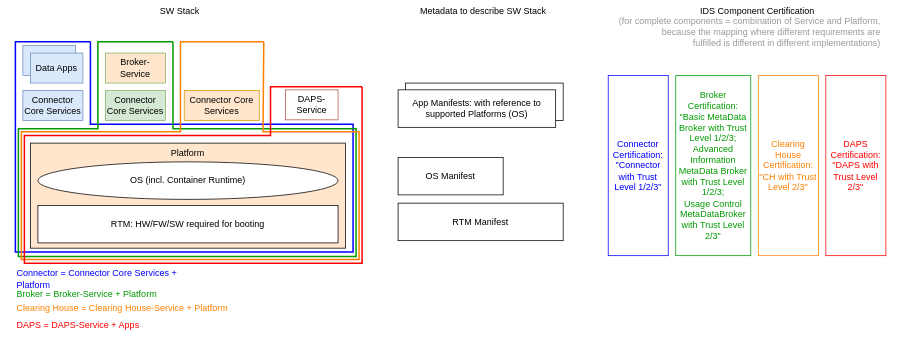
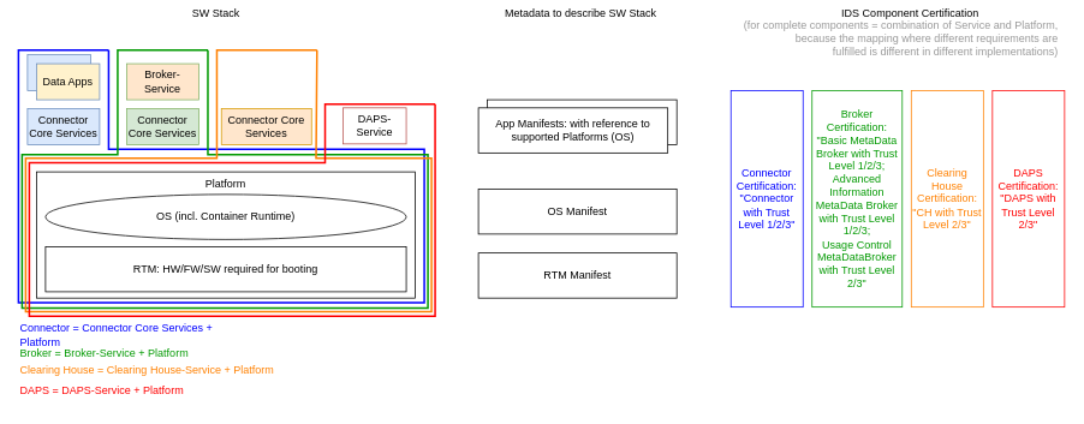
- <mxCell id="27" value="Data Apps" style="rounded=0;whiteSpace=wrap;html=1;fillColor=#dae8fc;strokeColor=#6c8ebf;" parent="1" vertex="1"><mxGeometry x="40" y="70" width="70" height="40" as="geometry" /></mxCell>
+ <mxCell id="27" value="Data Apps" style="rounded=0;whiteSpace=wrap;html=1;fillColor=#fff2cc;strokeColor=#6c8ebf;" parent="1" vertex="1"><mxGeometry x="40" y="70" width="70" height="40" as="geometry" /></mxCell>
- <mxCell id="3" value="Platform" style="rounded=0;whiteSpace=wrap;html=1;verticalAlign=top;fillColor=#ffe6cc;" parent="1" vertex="1"><mxGeometry x="40" y="190" width="420" height="140" as="geometry" /></mxCell>
+ <mxCell id="3" value="Platform" style="rounded=0;whiteSpace=wrap;html=1;verticalAlign=top;" parent="1" vertex="1"><mxGeometry x="40" y="190" width="420" height="140" as="geometry" /></mxCell>
- <mxCell id="11" value="OS Manifest" style="rounded=0;whiteSpace=wrap;html=1;" parent="1" vertex="1"><mxGeometry x="530" y="209" width="140" height="50" as="geometry" /></mxCell>
+ <mxCell id="11" value="OS Manifest" style="rounded=0;whiteSpace=wrap;html=1;" parent="1" vertex="1"><mxGeometry x="530" y="209" width="220" height="50" as="geometry" /></mxCell>
- <mxCell id="10" value="RTM Manifest" style="rounded=0;whiteSpace=wrap;html=1;" parent="1" vertex="1"><mxGeometry x="530" y="270" width="220" height="50" as="geometry" /></mxCell>
+ <mxCell id="10" value="RTM Manifest" style="rounded=0;whiteSpace=wrap;html=1;" parent="1" vertex="1"><mxGeometry x="530" y="280" width="220" height="50" as="geometry" /></mxCell>
- <mxCell id="19" value="&lt;font&gt;DAPS = DAPS-Service + Apps&lt;/font&gt;" style="text;html=1;strokeColor=none;fillColor=none;align=left;verticalAlign=middle;whiteSpace=wrap;rounded=0;fontColor=#FF0000;" parent="1" vertex="1"><mxGeometry x="20" y="418" width="245" height="30" as="geometry" /></mxCell>
+ <mxCell id="19" value="&lt;font&gt;DAPS = DAPS-Service + Platform&lt;/font&gt;" style="text;html=1;strokeColor=none;fillColor=none;align=left;verticalAlign=middle;whiteSpace=wrap;rounded=0;fontColor=#FF0000;" parent="1" vertex="1"><mxGeometry x="20" y="418" width="245" height="30" as="geometry" /></mxCell>
